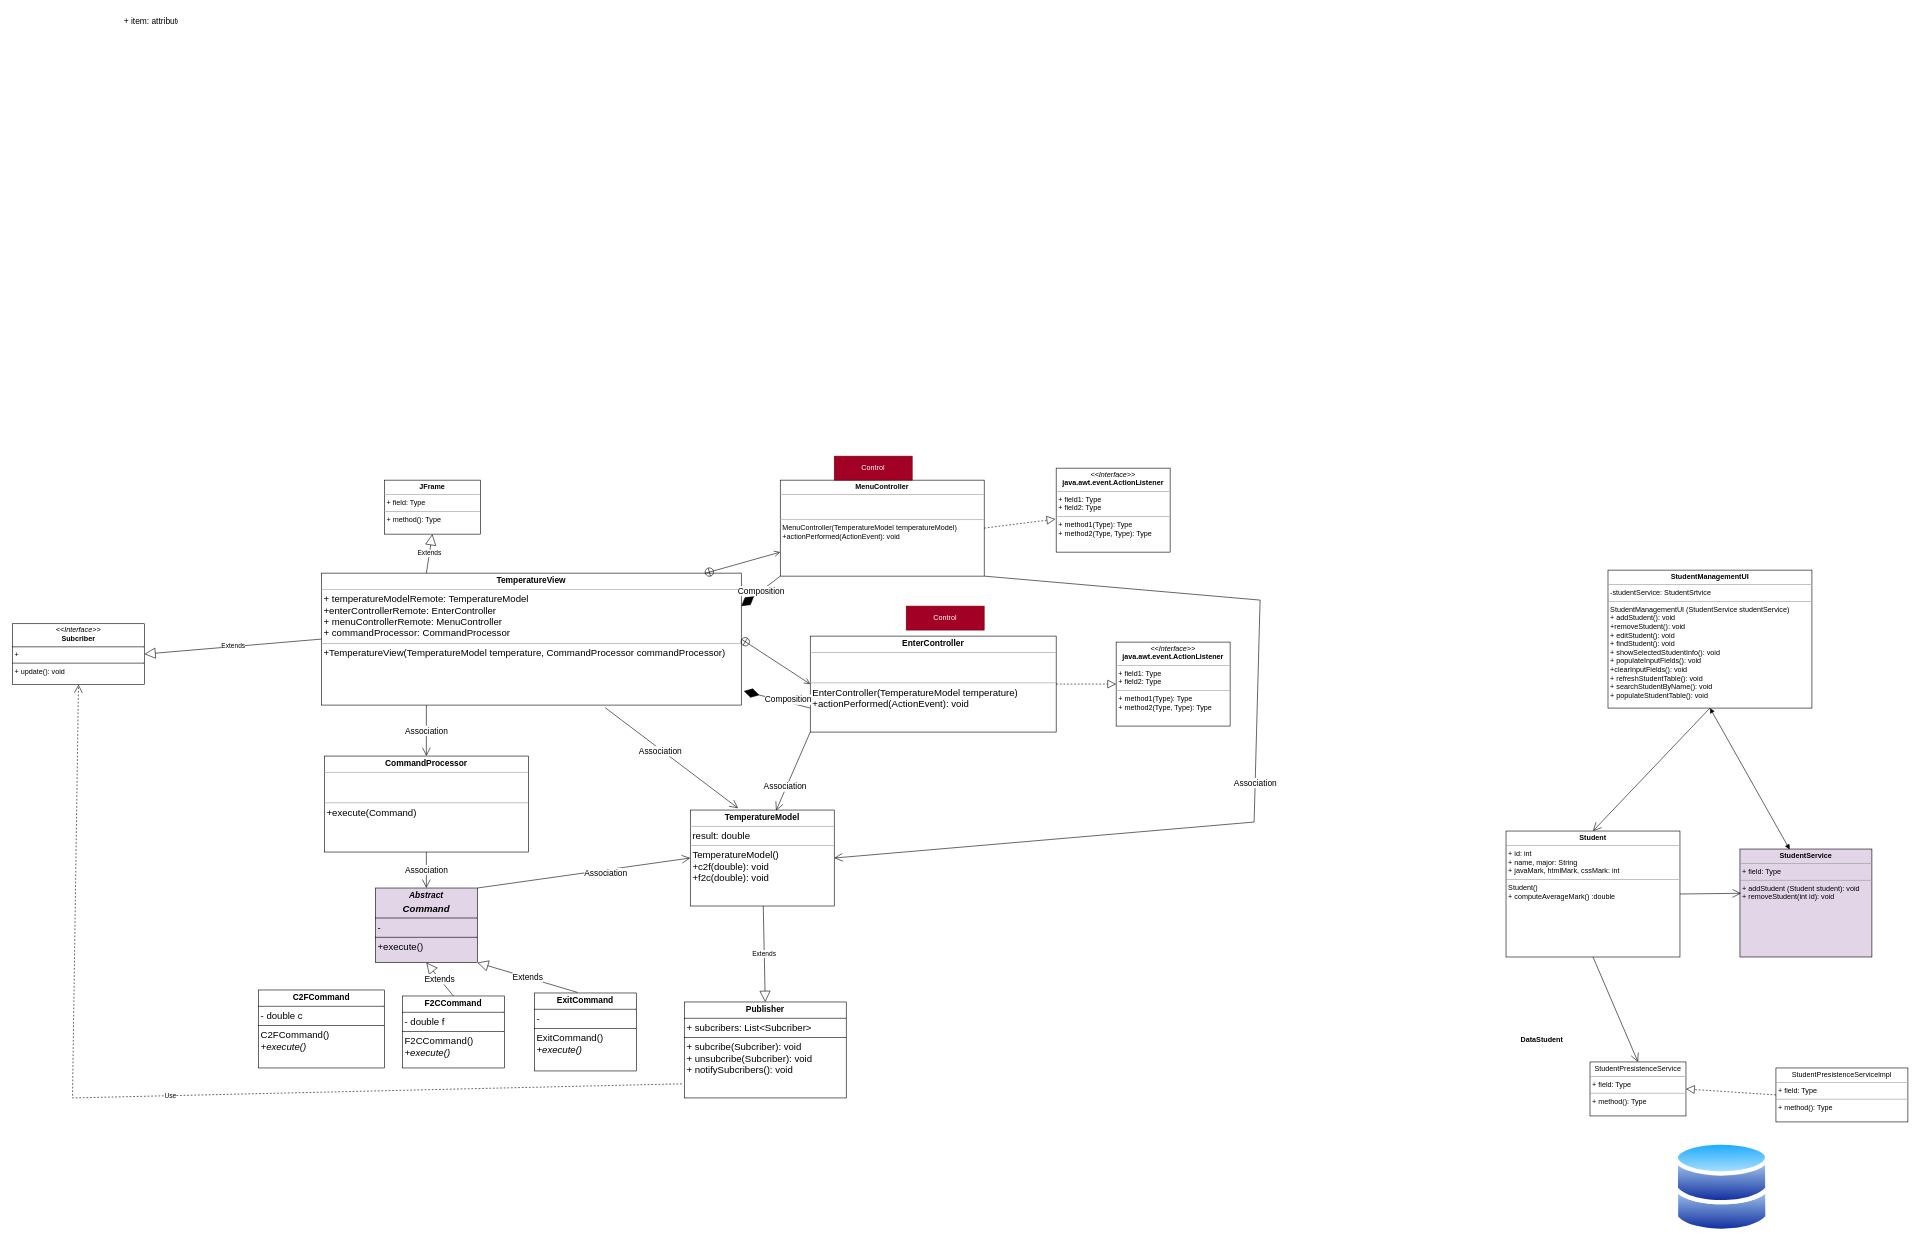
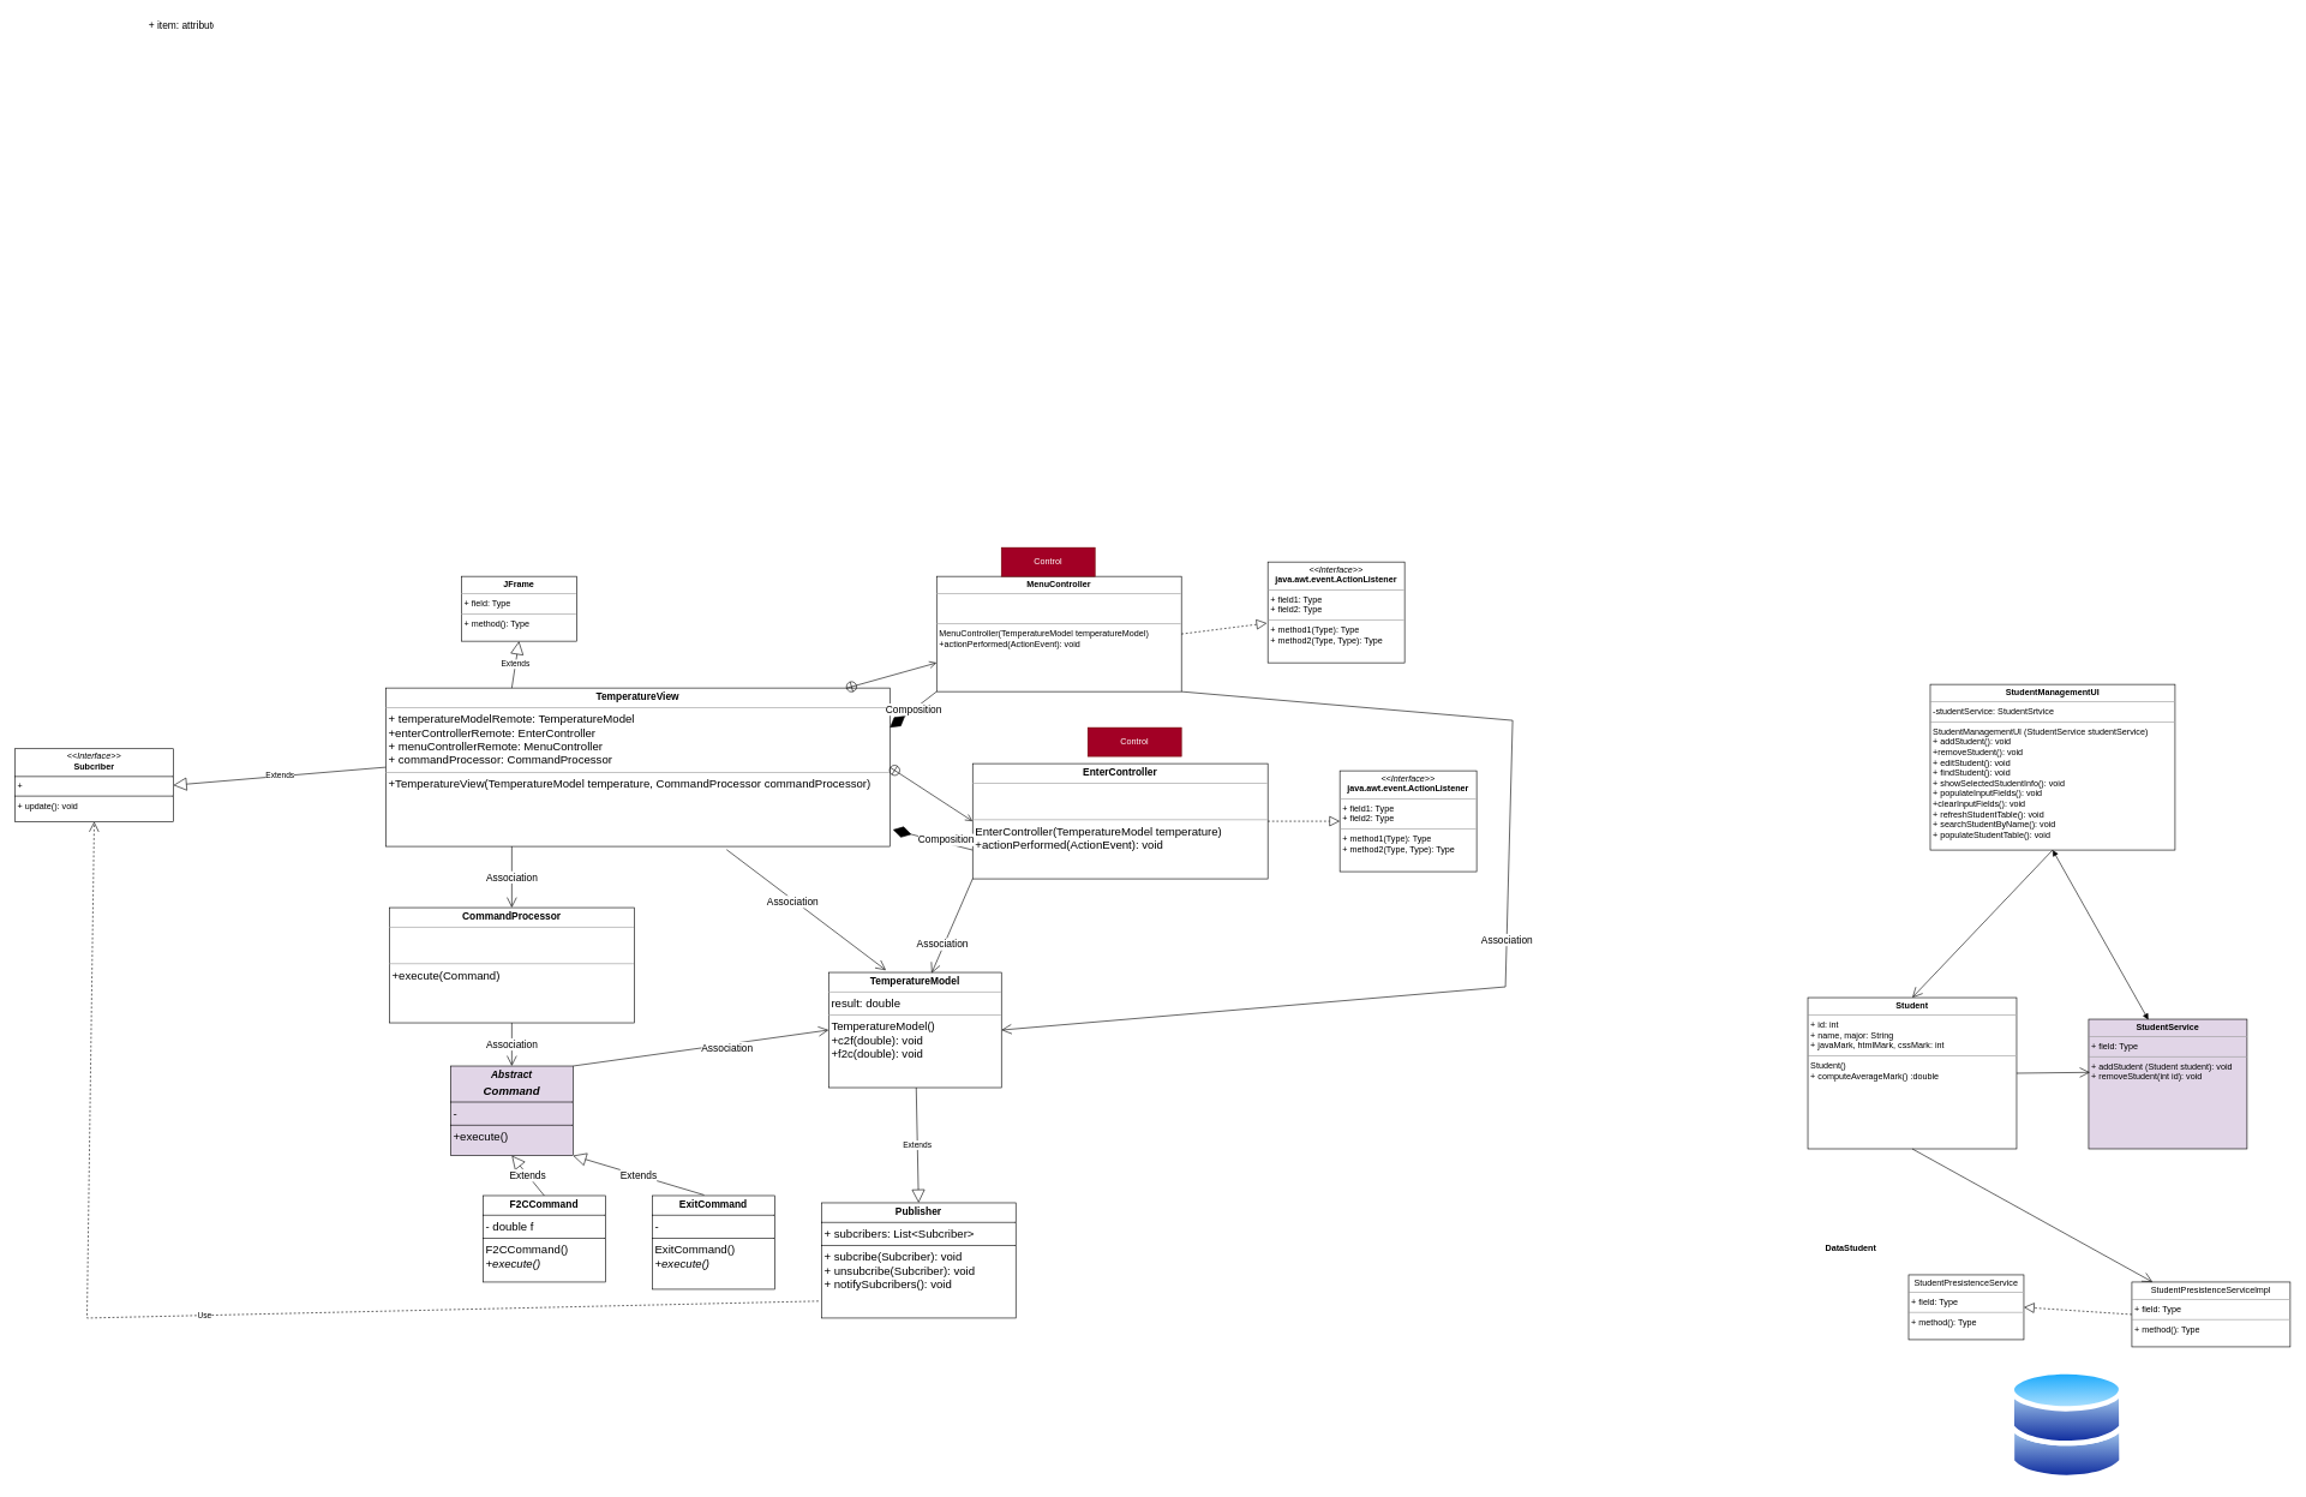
- <mxCell id="22" value="" style="endArrow=open;endFill=1;endSize=12;html=1;rounded=0;exitX=0.5;exitY=1;exitDx=0;exitDy=0;entryX=0.5;entryY=0;entryDx=0;entryDy=0;" parent="1" source="12" target="14" edge="1"><mxGeometry width="160" relative="1" as="geometry"><mxPoint x="2790" y="1530" as="sourcePoint" /><mxPoint x="2950" y="1530" as="targetPoint" /></mxGeometry></mxCell>
+ <mxCell id="22" value="" style="endArrow=open;endFill=1;endSize=12;html=1;rounded=0;exitX=0.5;exitY=1;exitDx=0;exitDy=0;" parent="1" source="12" target="15" edge="1"><mxGeometry width="160" relative="1" as="geometry"><mxPoint x="2790" y="1530" as="sourcePoint" /><mxPoint x="2950" y="1530" as="targetPoint" /></mxGeometry></mxCell>
- <mxCell id="42" value="&lt;p style=&quot;margin:0px;margin-top:4px;text-align:center;&quot;&gt;&lt;b&gt;&lt;font style=&quot;font-size: 14px;&quot;&gt;C2FCommand&lt;/font&gt;&lt;/b&gt;&lt;/p&gt;&lt;hr size=&quot;1&quot; style=&quot;border-style:solid;&quot;&gt;&lt;p style=&quot;margin:0px;margin-left:4px;&quot;&gt;&lt;font size=&quot;3&quot;&gt;&lt;span style=&quot;background-color: initial;&quot;&gt;- double c&lt;/span&gt;&lt;br&gt;&lt;/font&gt;&lt;/p&gt;&lt;hr size=&quot;1&quot; style=&quot;border-style:solid;&quot;&gt;&lt;p style=&quot;margin:0px;margin-left:4px;&quot;&gt;&lt;font size=&quot;3&quot;&gt;C2FCommand()&lt;/font&gt;&lt;/p&gt;&lt;p style=&quot;margin:0px;margin-left:4px;&quot;&gt;&lt;font size=&quot;3&quot;&gt;&lt;i&gt;+execute()&lt;/i&gt;&lt;/font&gt;&lt;/p&gt;&lt;p style=&quot;margin: 0px 0px 0px 4px;&quot;&gt;&lt;br&gt;&lt;/p&gt;" style="verticalAlign=top;align=left;overflow=fill;html=1;whiteSpace=wrap;" parent="1" vertex="1"><mxGeometry x="430" y="1650" width="210" height="130" as="geometry" /></mxCell>
- <mxCell id="44" value="&lt;p style=&quot;margin:0px;margin-top:4px;text-align:center;&quot;&gt;&lt;b&gt;&lt;font style=&quot;font-size: 14px;&quot;&gt;ExitCommand&lt;/font&gt;&lt;/b&gt;&lt;/p&gt;&lt;hr size=&quot;1&quot; style=&quot;border-style:solid;&quot;&gt;&lt;p style=&quot;margin:0px;margin-left:4px;&quot;&gt;&lt;font size=&quot;3&quot;&gt;&lt;span style=&quot;background-color: initial;&quot;&gt;-&amp;nbsp;&lt;/span&gt;&lt;br&gt;&lt;/font&gt;&lt;/p&gt;&lt;hr size=&quot;1&quot; style=&quot;border-style:solid;&quot;&gt;&lt;p style=&quot;margin:0px;margin-left:4px;&quot;&gt;&lt;font size=&quot;3&quot;&gt;ExitCommand()&lt;/font&gt;&lt;/p&gt;&lt;p style=&quot;margin:0px;margin-left:4px;&quot;&gt;&lt;font size=&quot;3&quot;&gt;&lt;i&gt;+execute()&lt;/i&gt;&lt;/font&gt;&lt;/p&gt;&lt;p style=&quot;margin: 0px 0px 0px 4px;&quot;&gt;&lt;br&gt;&lt;/p&gt;" style="verticalAlign=top;align=left;overflow=fill;html=1;whiteSpace=wrap;" parent="1" vertex="1"><mxGeometry x="890" y="1655" width="170" height="130" as="geometry" /></mxCell>
+ <mxCell id="44" value="&lt;p style=&quot;margin:0px;margin-top:4px;text-align:center;&quot;&gt;&lt;b&gt;&lt;font style=&quot;font-size: 14px;&quot;&gt;ExitCommand&lt;/font&gt;&lt;/b&gt;&lt;/p&gt;&lt;hr size=&quot;1&quot; style=&quot;border-style:solid;&quot;&gt;&lt;p style=&quot;margin:0px;margin-left:4px;&quot;&gt;&lt;font size=&quot;3&quot;&gt;&lt;span style=&quot;background-color: initial;&quot;&gt;-&amp;nbsp;&lt;/span&gt;&lt;br&gt;&lt;/font&gt;&lt;/p&gt;&lt;hr size=&quot;1&quot; style=&quot;border-style:solid;&quot;&gt;&lt;p style=&quot;margin:0px;margin-left:4px;&quot;&gt;&lt;font size=&quot;3&quot;&gt;ExitCommand()&lt;/font&gt;&lt;/p&gt;&lt;p style=&quot;margin:0px;margin-left:4px;&quot;&gt;&lt;font size=&quot;3&quot;&gt;&lt;i&gt;+execute()&lt;/i&gt;&lt;/font&gt;&lt;/p&gt;&lt;p style=&quot;margin: 0px 0px 0px 4px;&quot;&gt;&lt;br&gt;&lt;/p&gt;" style="verticalAlign=top;align=left;overflow=fill;html=1;whiteSpace=wrap;" parent="1" vertex="1"><mxGeometry x="905" y="1660" width="170" height="130" as="geometry" /></mxCell>
